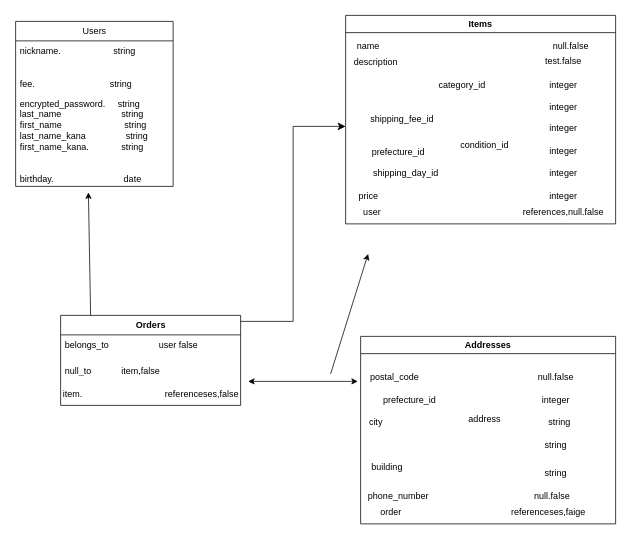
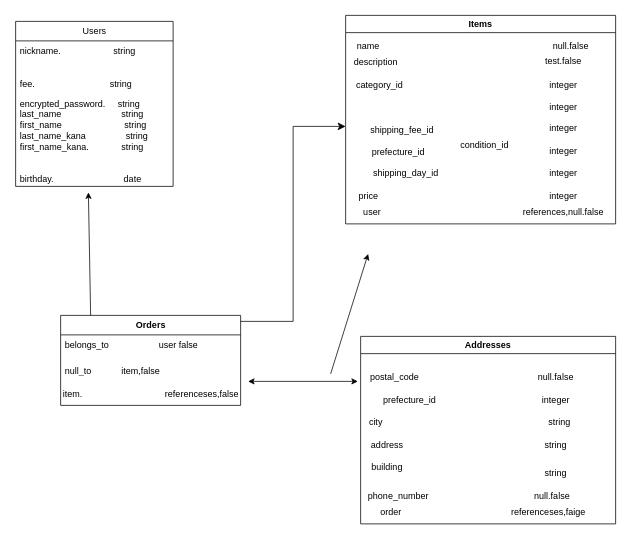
- <mxCell id="13" value="category_id" style="text;html=1;align=center;verticalAlign=middle;resizable=0;points=[];autosize=1;strokeColor=none;fillColor=none;" vertex="1" parent="10"><mxGeometry x="110" y="78" width="90" height="30" as="geometry" /></mxCell>
+ <mxCell id="13" value="category_id" style="text;html=1;align=center;verticalAlign=middle;resizable=0;points=[];autosize=1;strokeColor=none;fillColor=none;" vertex="1" parent="10"><mxGeometry y="78" width="90" height="30" as="geometry" /></mxCell>
- <mxCell id="15" value="shipping_fee_id" style="text;html=1;align=center;verticalAlign=middle;resizable=0;points=[];autosize=1;strokeColor=none;fillColor=none;" vertex="1" parent="10"><mxGeometry x="20" y="123" width="110" height="30" as="geometry" /></mxCell>
+ <mxCell id="15" value="shipping_fee_id" style="text;html=1;align=center;verticalAlign=middle;resizable=0;points=[];autosize=1;strokeColor=none;fillColor=none;" vertex="1" parent="10"><mxGeometry x="20" y="138" width="110" height="30" as="geometry" /></mxCell>
- <mxCell id="31" value="address" style="text;html=1;align=center;verticalAlign=middle;resizable=0;points=[];autosize=1;strokeColor=none;fillColor=none;" vertex="1" parent="27"><mxGeometry x="130" y="95" width="70" height="30" as="geometry" /></mxCell>
+ <mxCell id="31" value="address" style="text;html=1;align=center;verticalAlign=middle;resizable=0;points=[];autosize=1;strokeColor=none;fillColor=none;" vertex="1" parent="27"><mxGeometry y="130" width="70" height="30" as="geometry" /></mxCell>
